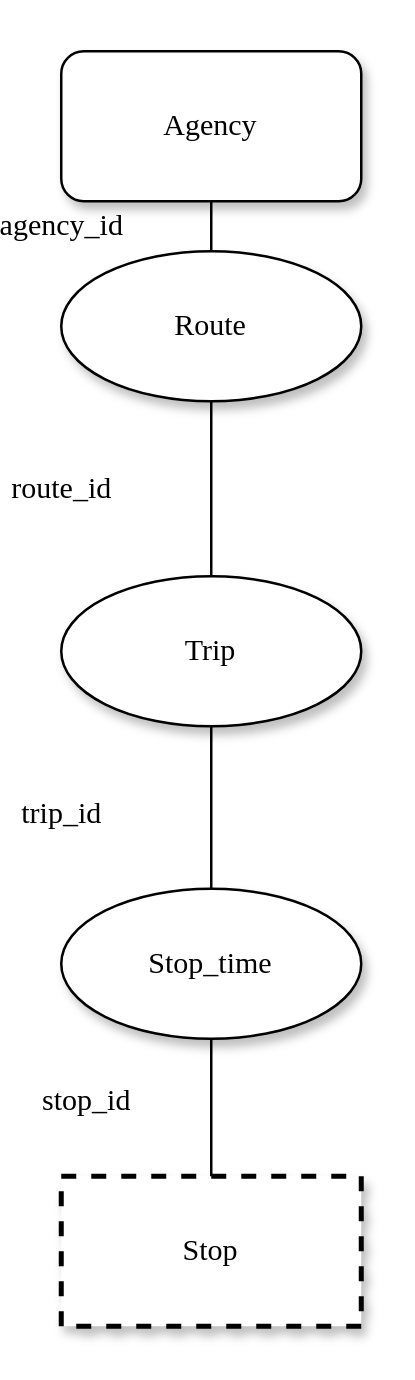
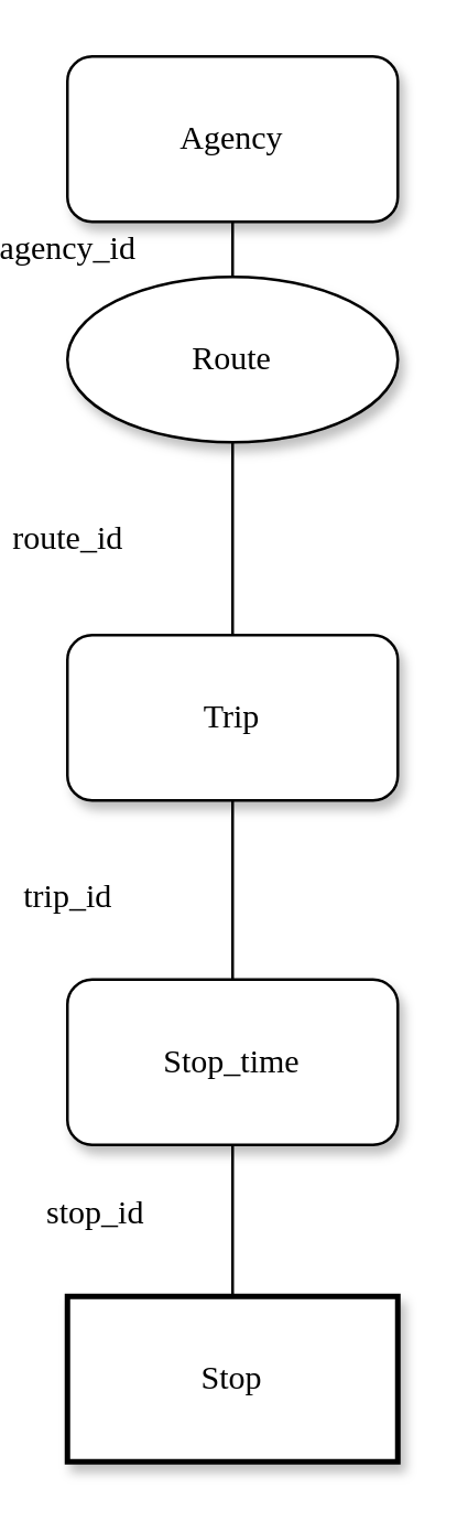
- <mxCell id="5" value="&lt;span&gt;Trip&lt;/span&gt;" style="ellipse;whiteSpace=wrap;html=1;shadow=1;labelBackgroundColor=none;strokeWidth=1;fontFamily=Verdana;fontSize=12;align=center;" parent="1" vertex="1"><mxGeometry x="20" y="230" width="120" height="60" as="geometry" /></mxCell>
+ <mxCell id="5" value="&lt;span&gt;Trip&lt;/span&gt;" style="whiteSpace=wrap;html=1;rounded=1;shadow=1;labelBackgroundColor=none;strokeWidth=1;fontFamily=Verdana;fontSize=12;align=center;" parent="1" vertex="1"><mxGeometry x="20" y="230" width="120" height="60" as="geometry" /></mxCell>
- <mxCell id="6" value="&lt;span&gt;Stop_time&lt;/span&gt;" style="ellipse;whiteSpace=wrap;html=1;shadow=1;labelBackgroundColor=none;strokeWidth=1;fontFamily=Verdana;fontSize=12;align=center;" parent="1" vertex="1"><mxGeometry x="20" y="355" width="120" height="60" as="geometry" /></mxCell>
+ <mxCell id="6" value="&lt;span&gt;Stop_time&lt;/span&gt;" style="whiteSpace=wrap;html=1;rounded=1;shadow=1;labelBackgroundColor=none;strokeWidth=1;fontFamily=Verdana;fontSize=12;align=center;" parent="1" vertex="1"><mxGeometry x="20" y="355" width="120" height="60" as="geometry" /></mxCell>
- <mxCell id="9" value="Stop" style="whiteSpace=wrap;html=1;rounded=0;shadow=1;labelBackgroundColor=none;strokeWidth=2;fontFamily=Verdana;fontSize=12;align=center;dashed=1;" parent="1" vertex="1"><mxGeometry x="20" y="470" width="120" height="60" as="geometry" /></mxCell>
+ <mxCell id="9" value="Stop" style="whiteSpace=wrap;html=1;rounded=0;shadow=1;labelBackgroundColor=none;strokeWidth=2;fontFamily=Verdana;fontSize=12;align=center;" parent="1" vertex="1"><mxGeometry x="20" y="470" width="120" height="60" as="geometry" /></mxCell>
